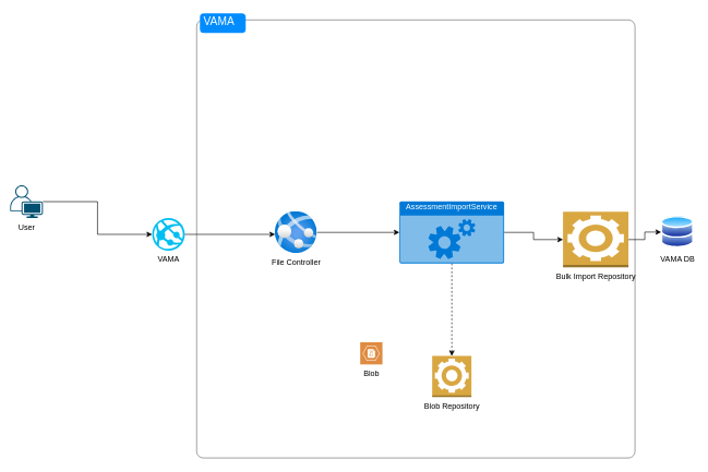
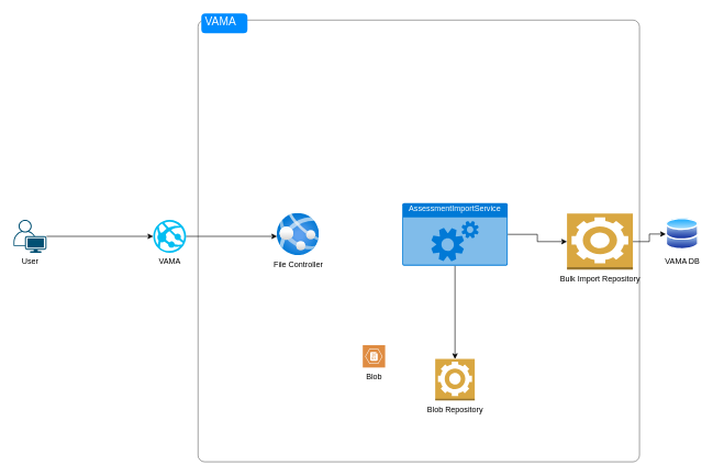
- <mxCell id="3" value="User" style="points=[[0.35,0,0],[0.98,0.51,0],[1,0.71,0],[0.67,1,0],[0,0.795,0],[0,0.65,0]];verticalLabelPosition=bottom;sketch=0;html=1;verticalAlign=top;aspect=fixed;align=center;pointerEvents=1;shape=mxgraph.cisco19.user;fillColor=#005073;strokeColor=none;" vertex="1" parent="1"><mxGeometry x="15" y="283" width="50" height="50" as="geometry" /></mxCell>
+ <mxCell id="3" value="User" style="points=[[0.35,0,0],[0.98,0.51,0],[1,0.71,0],[0.67,1,0],[0,0.795,0],[0,0.65,0]];verticalLabelPosition=bottom;sketch=0;html=1;verticalAlign=top;aspect=fixed;align=center;pointerEvents=1;shape=mxgraph.cisco19.user;fillColor=#005073;strokeColor=none;" vertex="1" parent="1"><mxGeometry x="20" y="333" width="50" height="50" as="geometry" /></mxCell>
- <mxCell id="7" style="edgeStyle=orthogonalEdgeStyle;rounded=0;orthogonalLoop=1;jettySize=auto;html=1;" edge="1" parent="5" source="8" target="11"><mxGeometry relative="1" as="geometry" /></mxCell>
- <mxCell id="9" style="edgeStyle=orthogonalEdgeStyle;rounded=0;orthogonalLoop=1;jettySize=auto;html=1;dashed=1;" edge="1" parent="5" source="11" target="13"><mxGeometry relative="1" as="geometry" /></mxCell>
+ <mxCell id="9" style="edgeStyle=orthogonalEdgeStyle;rounded=0;orthogonalLoop=1;jettySize=auto;html=1;" edge="1" parent="5" source="11" target="13"><mxGeometry relative="1" as="geometry" /></mxCell>
